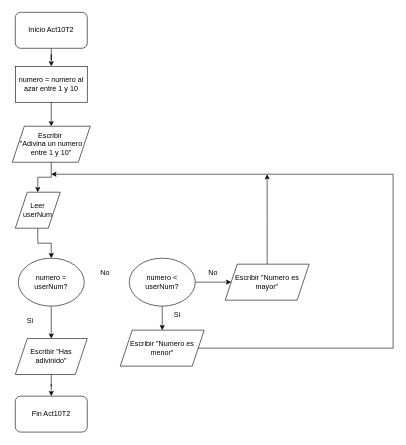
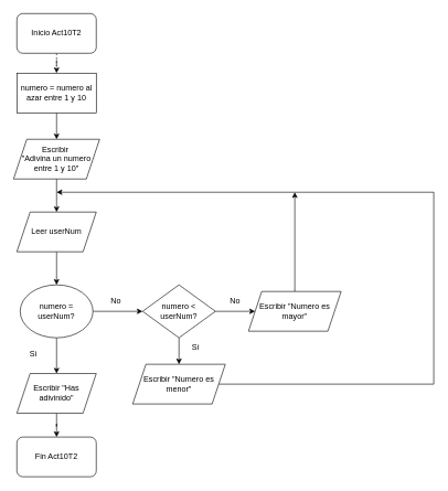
- <mxCell id="2" style="edgeStyle=orthogonalEdgeStyle;rounded=0;orthogonalLoop=1;jettySize=auto;html=1;" edge="1" parent="1" source="3" target="5"><mxGeometry relative="1" as="geometry" /></mxCell>
+ <mxCell id="2" style="edgeStyle=orthogonalEdgeStyle;rounded=0;orthogonalLoop=1;jettySize=auto;html=1;dashed=1;" edge="1" parent="1" source="3" target="5"><mxGeometry relative="1" as="geometry" /></mxCell>
- <mxCell id="22" value="Leer userNum" style="shape=parallelogram;perimeter=parallelogramPerimeter;whiteSpace=wrap;html=1;fixedSize=1;" vertex="1" parent="1"><mxGeometry x="25" y="320" width="75" height="60" as="geometry" /></mxCell>
+ <mxCell id="22" value="Leer userNum" style="shape=parallelogram;perimeter=parallelogramPerimeter;whiteSpace=wrap;html=1;fixedSize=1;" vertex="1" parent="1"><mxGeometry x="25" y="320" width="120" height="60" as="geometry" /></mxCell>
+ <mxCell id="8" style="edgeStyle=orthogonalEdgeStyle;rounded=0;orthogonalLoop=1;jettySize=auto;html=1;entryX=0;entryY=0.5;entryDx=0;entryDy=0;" edge="1" parent="1" source="10" target="16"><mxGeometry relative="1" as="geometry" /></mxCell>
- <mxCell id="16" value="numero &amp;lt; userNum?" style="ellipse;whiteSpace=wrap;html=1;" vertex="1" parent="1"><mxGeometry x="215" y="430" width="110" height="80" as="geometry" /></mxCell>
+ <mxCell id="16" value="numero &amp;lt; userNum?" style="rhombus;whiteSpace=wrap;html=1;" vertex="1" parent="1"><mxGeometry x="215" y="430" width="110" height="80" as="geometry" /></mxCell>
